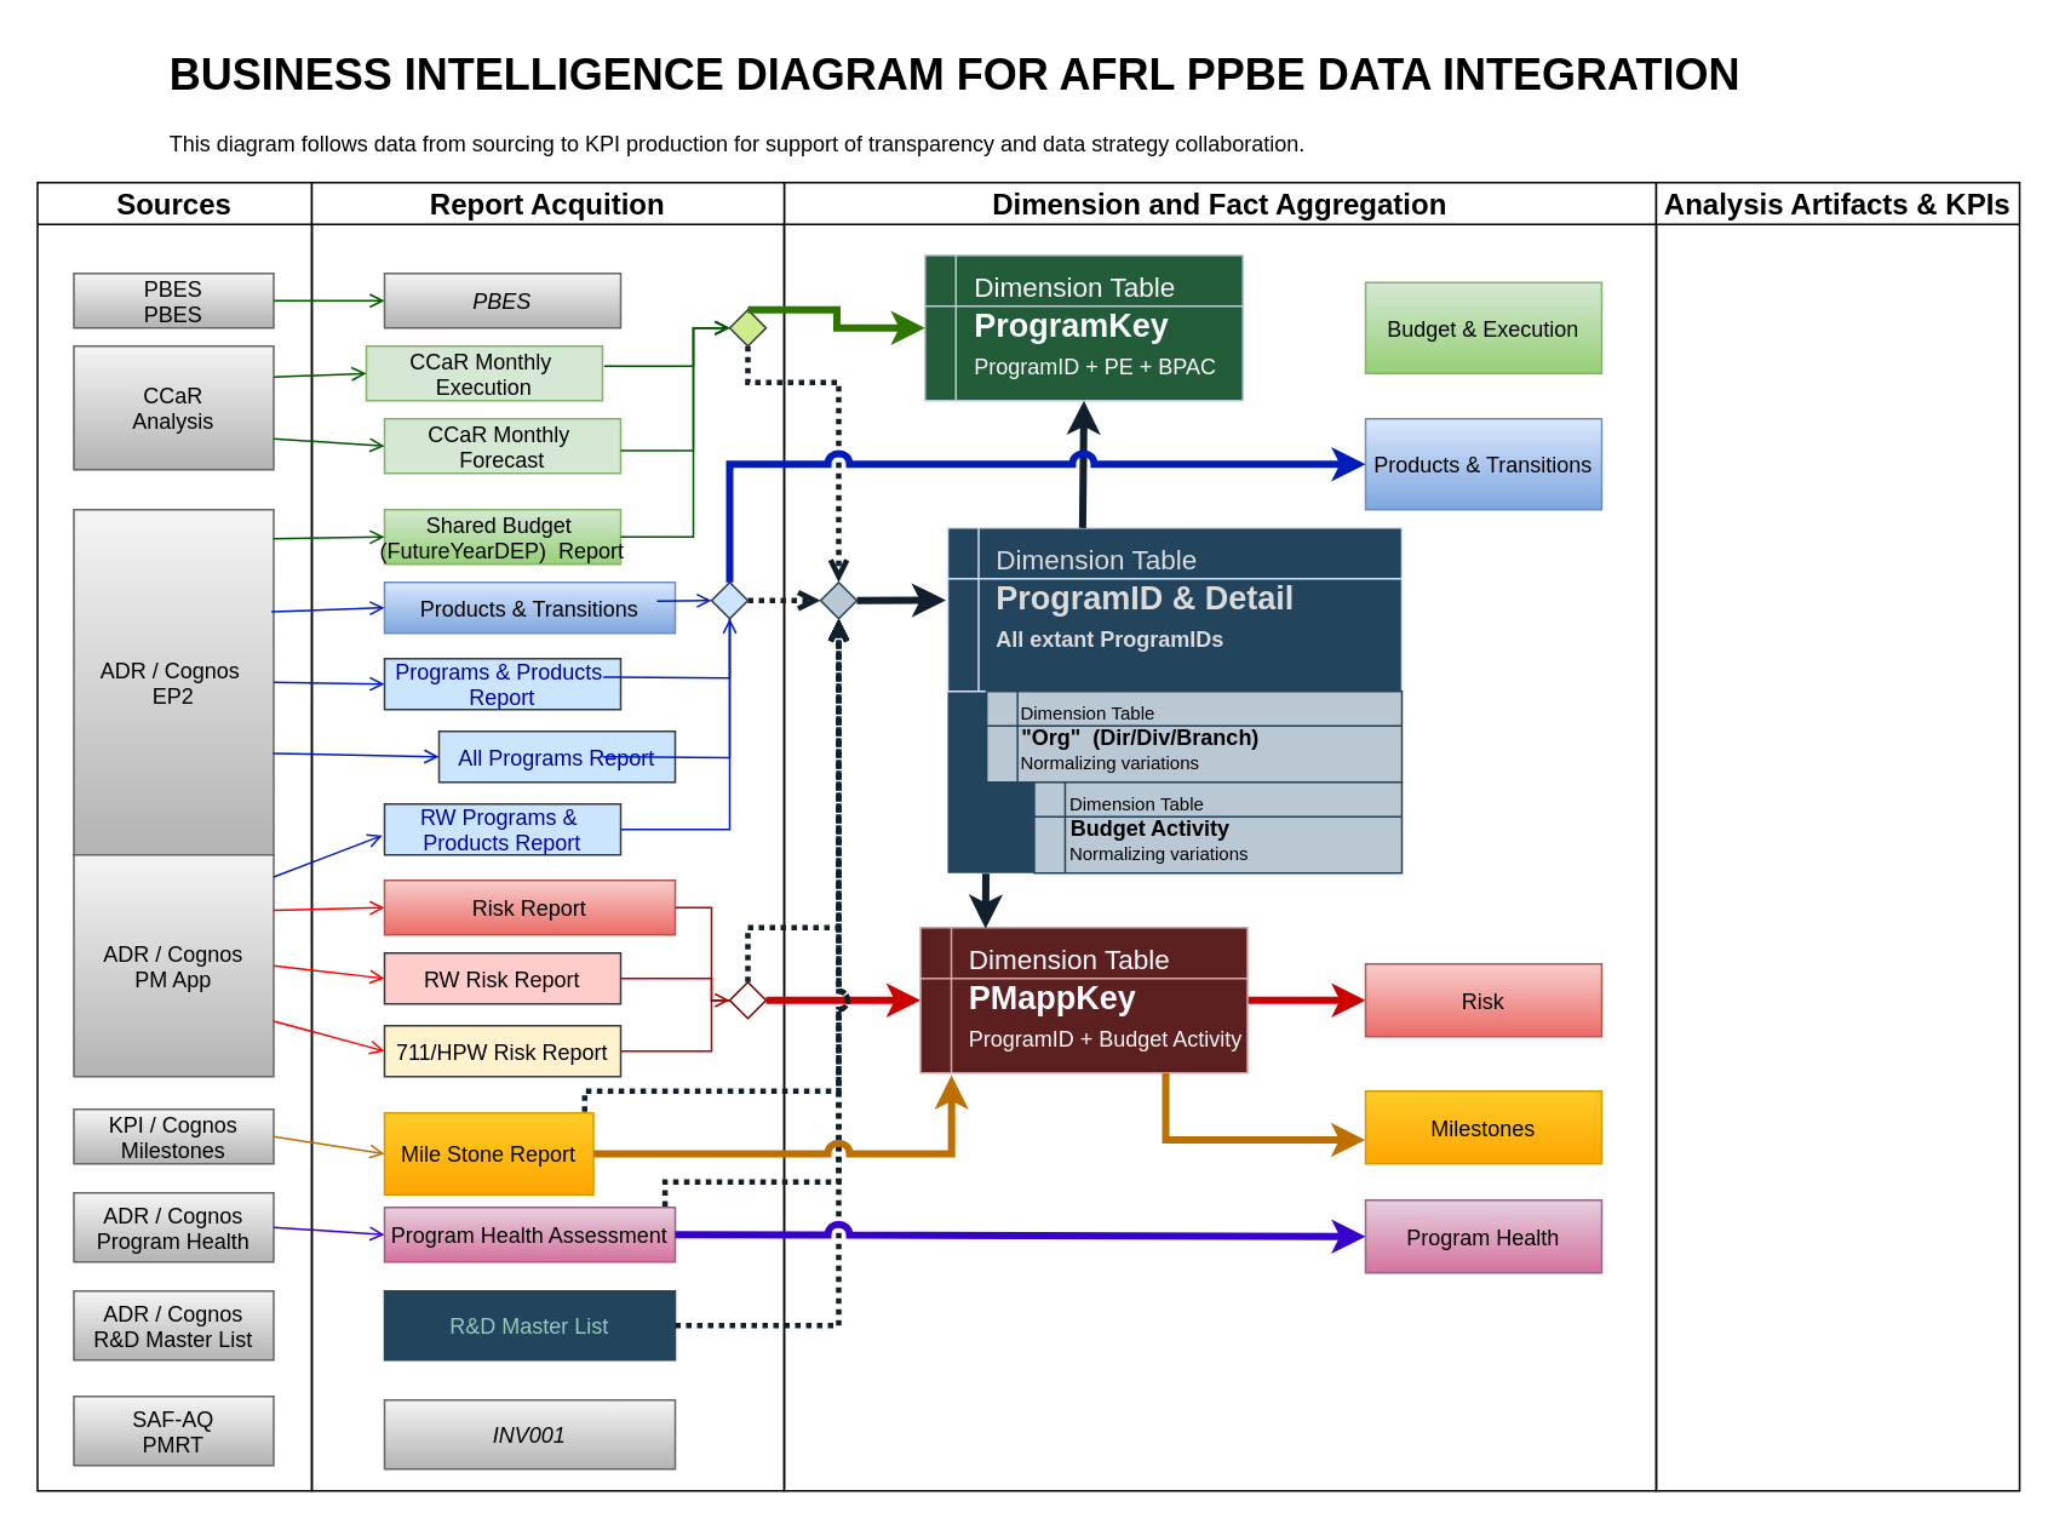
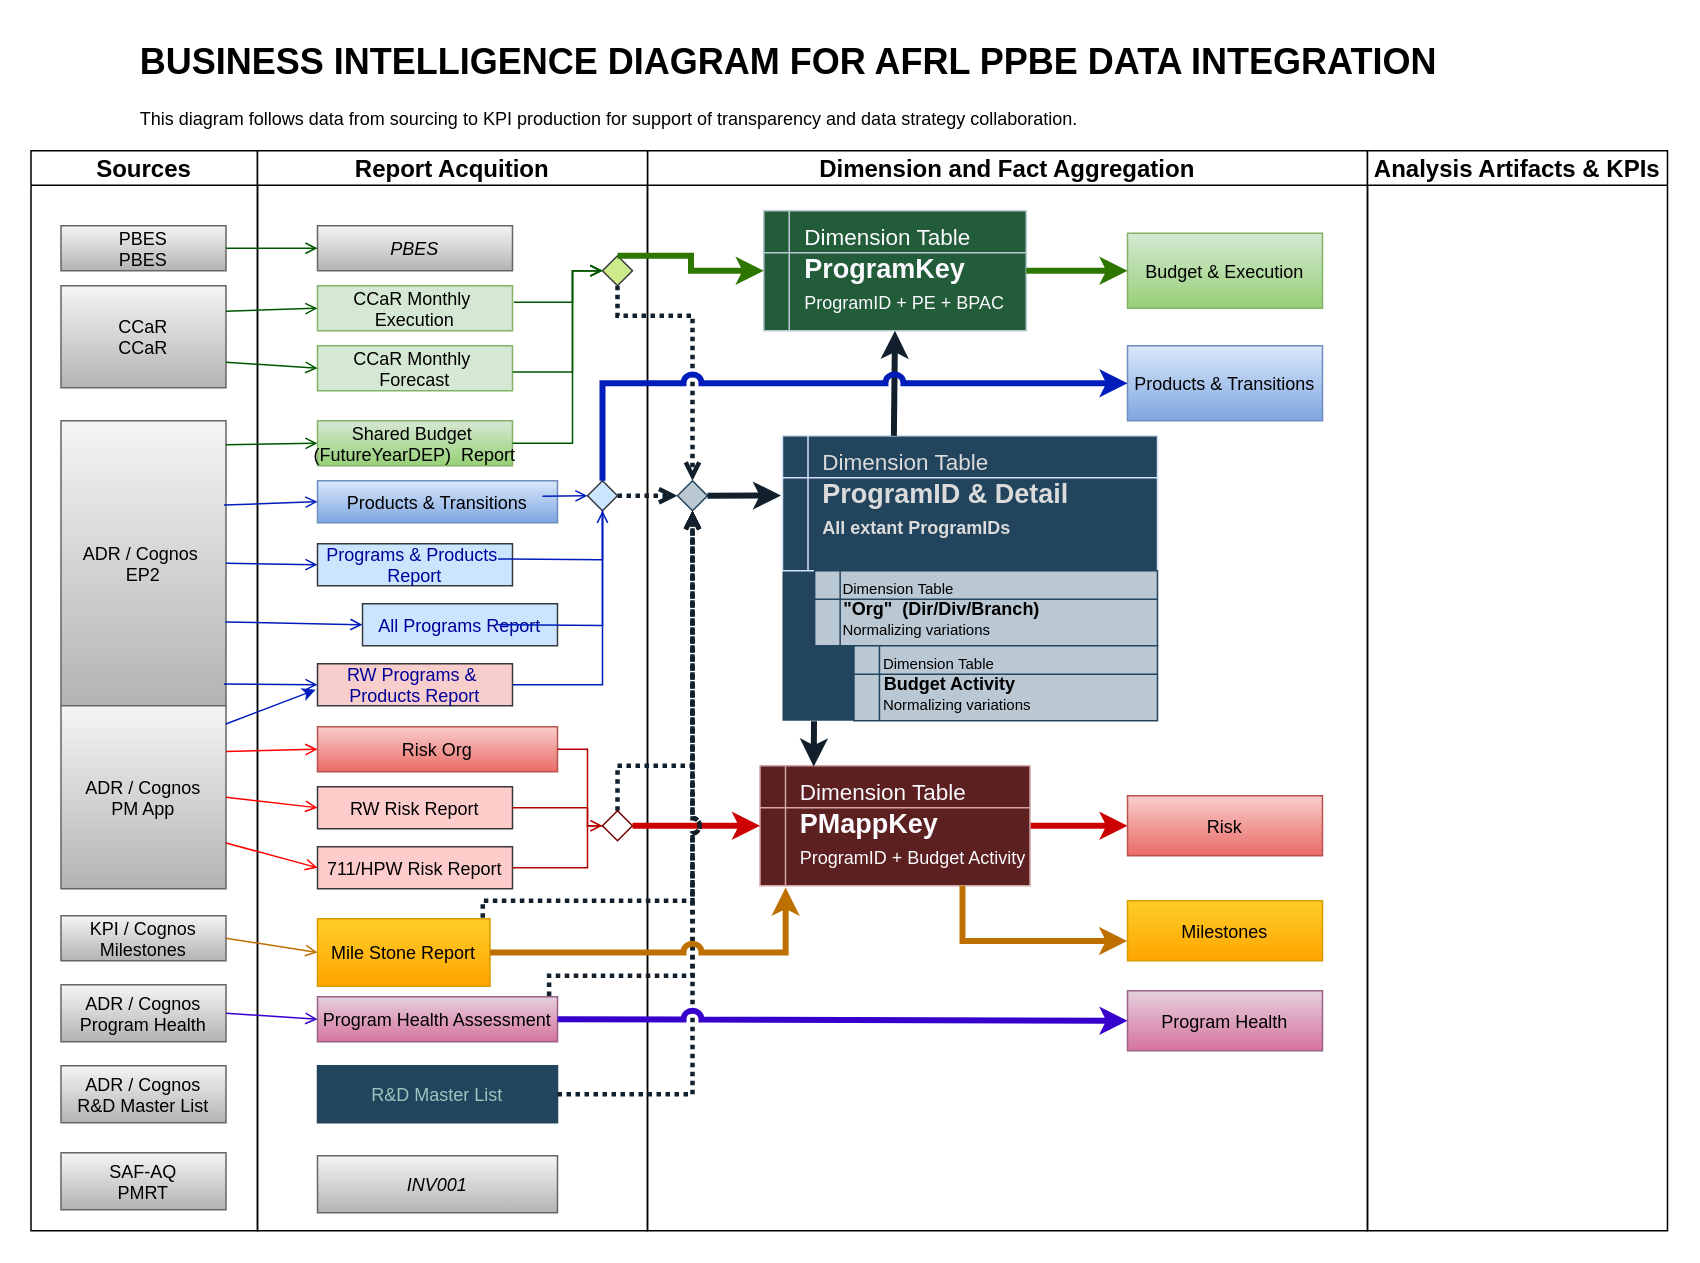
+ <mxCell id="7" value="" style="endArrow=classic;html=1;rounded=0;strokeWidth=4;fillColor=#60a917;strokeColor=#2D7600;jumpStyle=arc;exitX=1;exitY=0.5;exitDx=0;exitDy=0;entryX=0;entryY=0.5;entryDx=0;entryDy=0;" parent="2" source="5" target="6" edge="1"><mxGeometry width="50" height="50" relative="1" as="geometry"><mxPoint x="60" y="174.24" as="sourcePoint" /><mxPoint x="320" y="155" as="targetPoint" /></mxGeometry></mxCell>
- <mxCell id="46" value="CCaR Monthly &#10;Execution" style="fillColor=#d5e8d4;strokeColor=#82b366;" parent="31" vertex="1"><mxGeometry x="30" y="90" width="130" height="30" as="geometry" /></mxCell>
+ <mxCell id="46" value="CCaR Monthly &#10;Execution" style="fillColor=#d5e8d4;strokeColor=#82b366;" parent="31" vertex="1"><mxGeometry x="40" y="90" width="130" height="30" as="geometry" /></mxCell>
- <mxCell id="25" value="CCaR&#10;Analysis" style="fillColor=#f5f5f5;gradientColor=#b3b3b3;strokeColor=#666666;" parent="22" vertex="1"><mxGeometry y="40" width="110" height="68" as="geometry" /></mxCell>
+ <mxCell id="25" value="CCaR&#10;CCaR" style="fillColor=#f5f5f5;gradientColor=#b3b3b3;strokeColor=#666666;" parent="22" vertex="1"><mxGeometry y="40" width="110" height="68" as="geometry" /></mxCell>
+ <mxCell id="71" value="" style="endArrow=open;strokeColor=#001DBC;endFill=1;rounded=0;exitX=0.987;exitY=0.924;exitDx=0;exitDy=0;fillColor=#0050ef;exitPerimeter=0;entryX=0;entryY=0.5;entryDx=0;entryDy=0;" parent="1" source="26" target="43" edge="1"><mxGeometry relative="1" as="geometry"><mxPoint x="190" y="278" as="sourcePoint" /><mxPoint x="230" y="440" as="targetPoint" /></mxGeometry></mxCell>
- <mxCell id="43" value="RW Programs &amp; &#10;Products Report" style="fillColor=#cce5ff;strokeColor=#36393d;fontColor=#000099;" parent="31" vertex="1"><mxGeometry x="40" y="342" width="130" height="28" as="geometry" /></mxCell>
+ <mxCell id="43" value="RW Programs &amp; &#10;Products Report" style="fillColor=#f8cecc;strokeColor=#36393d;fontColor=#000099;" parent="31" vertex="1"><mxGeometry x="40" y="342" width="130" height="28" as="geometry" /></mxCell>
- <mxCell id="79" value="" style="endArrow=open;strokeColor=#001DBC;endFill=1;rounded=0;exitX=0.999;exitY=0.1;exitDx=0;exitDy=0;exitPerimeter=0;fillColor=#0050ef;entryX=-0.009;entryY=0.618;entryDx=0;entryDy=0;entryPerimeter=0;" parent="1" source="27" target="43" edge="1"><mxGeometry relative="1" as="geometry"><mxPoint x="210" y="354" as="sourcePoint" /><mxPoint x="230" y="290" as="targetPoint" /></mxGeometry></mxCell>
+ <mxCell id="79" value="" style="endArrow=classic;strokeColor=#001DBC;endFill=1;rounded=0;exitX=0.999;exitY=0.1;exitDx=0;exitDy=0;exitPerimeter=0;fillColor=#0050ef;entryX=-0.009;entryY=0.618;entryDx=0;entryDy=0;entryPerimeter=0;" parent="1" source="27" target="43" edge="1"><mxGeometry relative="1" as="geometry"><mxPoint x="210" y="354" as="sourcePoint" /><mxPoint x="230" y="290" as="targetPoint" /></mxGeometry></mxCell>
- <mxCell id="35" value="Risk Report" style="fillColor=#f8cecc;gradientColor=#ea6b66;strokeColor=#b85450;" parent="31" vertex="1"><mxGeometry x="40" y="384" width="160" height="30" as="geometry" /></mxCell>
+ <mxCell id="35" value="Risk Org" style="fillColor=#f8cecc;gradientColor=#ea6b66;strokeColor=#b85450;" parent="31" vertex="1"><mxGeometry x="40" y="384" width="160" height="30" as="geometry" /></mxCell>
- <mxCell id="37" value="711/HPW Risk Report" style="fillColor=#fff2cc;strokeColor=#36393d;" parent="31" vertex="1"><mxGeometry x="40" y="464" width="130" height="28" as="geometry" /></mxCell>
+ <mxCell id="37" value="711/HPW Risk Report" style="fillColor=#ffcccc;strokeColor=#36393d;" parent="31" vertex="1"><mxGeometry x="40" y="464" width="130" height="28" as="geometry" /></mxCell>
